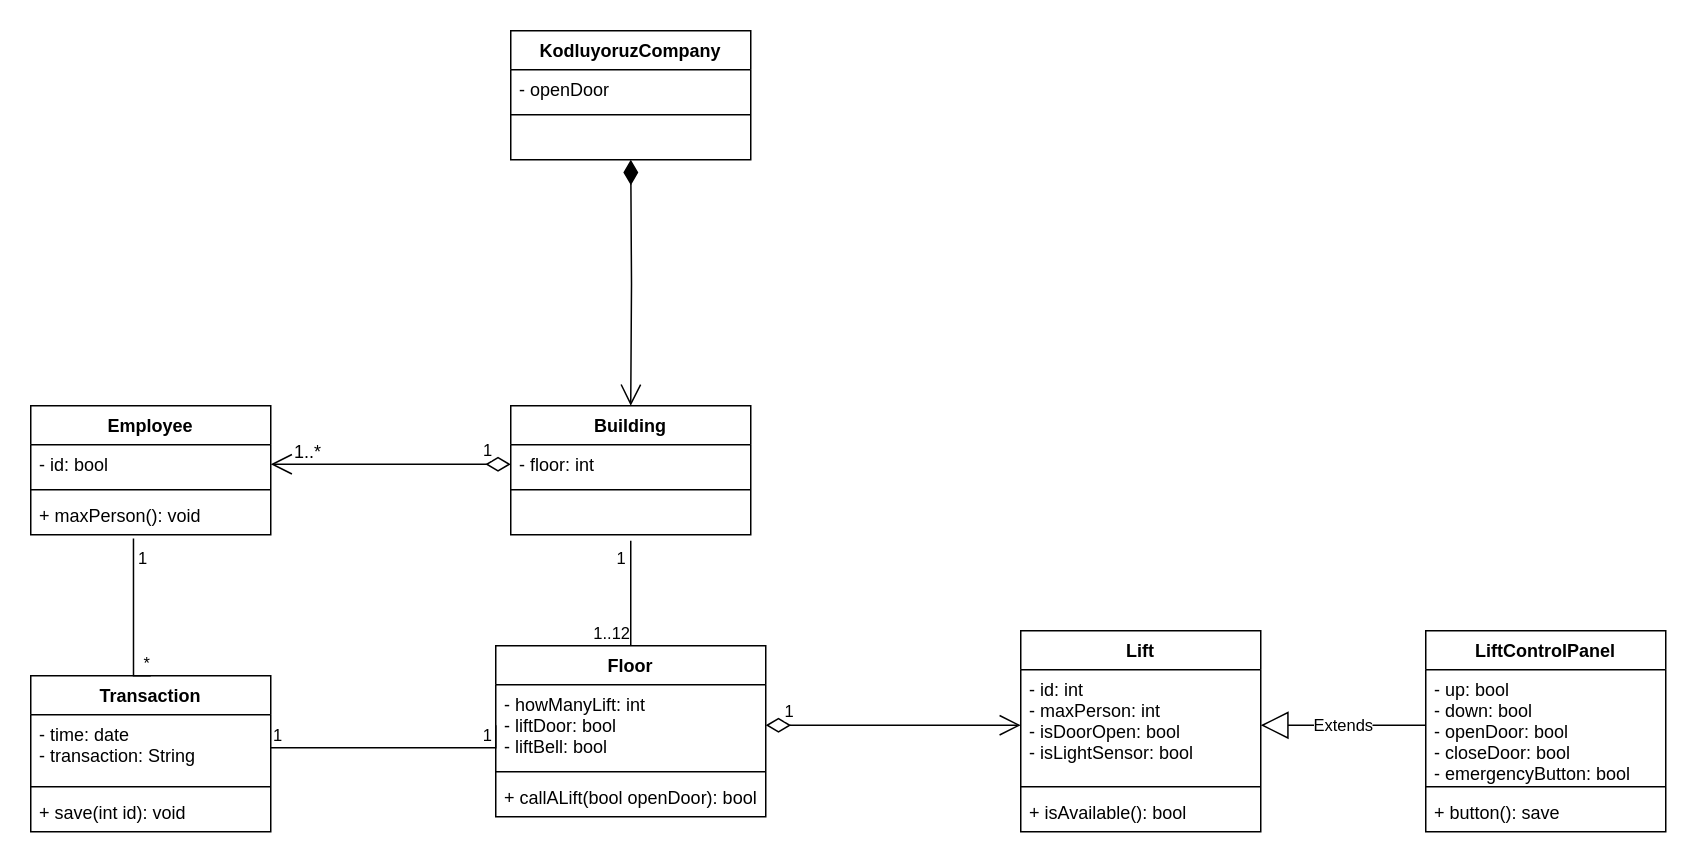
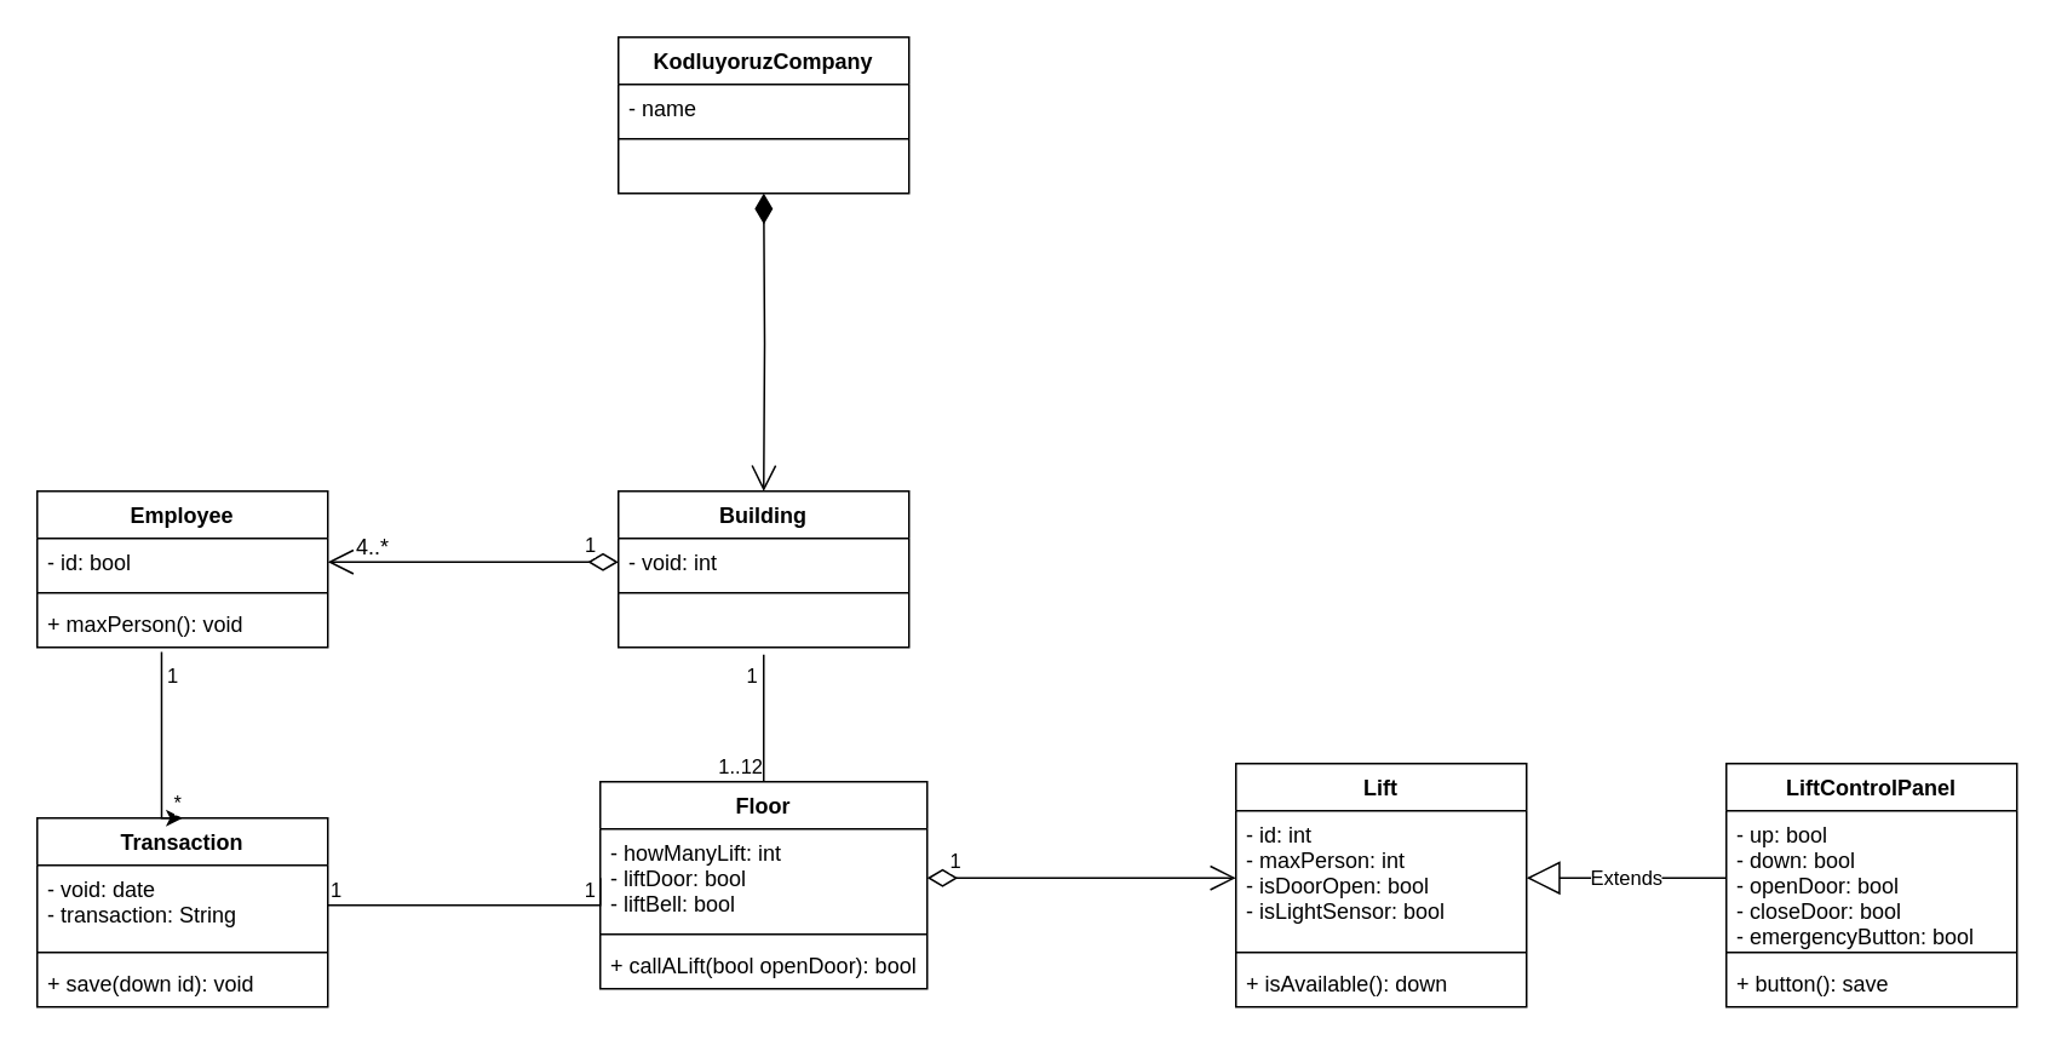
- <mxCell id="3" value="- openDoor" style="text;strokeColor=none;fillColor=none;align=left;verticalAlign=top;spacingLeft=4;spacingRight=4;overflow=hidden;rotatable=0;points=[[0,0.5],[1,0.5]];portConstraint=eastwest;" vertex="1" parent="2"><mxGeometry y="26" width="160" height="26" as="geometry" /></mxCell>
+ <mxCell id="3" value="- name" style="text;strokeColor=none;fillColor=none;align=left;verticalAlign=top;spacingLeft=4;spacingRight=4;overflow=hidden;rotatable=0;points=[[0,0.5],[1,0.5]];portConstraint=eastwest;" vertex="1" parent="2"><mxGeometry y="26" width="160" height="26" as="geometry" /></mxCell>
- <mxCell id="16" value="1..*" style="text;strokeColor=none;fillColor=none;align=left;verticalAlign=top;spacingLeft=4;spacingRight=4;overflow=hidden;rotatable=0;points=[[0,0.5],[1,0.5]];portConstraint=eastwest;" vertex="1" parent="1"><mxGeometry x="190" y="287" width="100" height="26" as="geometry" /></mxCell>
+ <mxCell id="16" value="4..*" style="text;strokeColor=none;fillColor=none;align=left;verticalAlign=top;spacingLeft=4;spacingRight=4;overflow=hidden;rotatable=0;points=[[0,0.5],[1,0.5]];portConstraint=eastwest;" vertex="1" parent="1"><mxGeometry x="190" y="287" width="100" height="26" as="geometry" /></mxCell>
- <mxCell id="8" value="- floor: int" style="text;strokeColor=none;fillColor=none;align=left;verticalAlign=top;spacingLeft=4;spacingRight=4;overflow=hidden;rotatable=0;points=[[0,0.5],[1,0.5]];portConstraint=eastwest;" vertex="1" parent="7"><mxGeometry y="26" width="160" height="26" as="geometry" /></mxCell>
+ <mxCell id="8" value="- void: int" style="text;strokeColor=none;fillColor=none;align=left;verticalAlign=top;spacingLeft=4;spacingRight=4;overflow=hidden;rotatable=0;points=[[0,0.5],[1,0.5]];portConstraint=eastwest;" vertex="1" parent="7"><mxGeometry y="26" width="160" height="26" as="geometry" /></mxCell>
- <mxCell id="38" value="" style="endArrow=none;html=1;edgeStyle=orthogonalEdgeStyle;rounded=0;exitX=0.428;exitY=1.096;exitDx=0;exitDy=0;exitPerimeter=0;entryX=0.5;entryY=0;entryDx=0;entryDy=0;" edge="1" parent="1" source="14" target="33"><mxGeometry relative="1" as="geometry"><mxPoint x="340" y="410" as="sourcePoint" /><mxPoint x="500" y="410" as="targetPoint" /><Array as="points"><mxPoint x="89" y="450" /></Array></mxGeometry></mxCell>
+ <mxCell id="38" value="" style="endArrow=classic;html=1;edgeStyle=orthogonalEdgeStyle;rounded=0;exitX=0.428;exitY=1.096;exitDx=0;exitDy=0;exitPerimeter=0;entryX=0.5;entryY=0;entryDx=0;entryDy=0;" edge="1" parent="1" source="14" target="33"><mxGeometry relative="1" as="geometry"><mxPoint x="340" y="410" as="sourcePoint" /><mxPoint x="500" y="410" as="targetPoint" /><Array as="points"><mxPoint x="89" y="450" /></Array></mxGeometry></mxCell>
- <mxCell id="34" value="- time: date&#10;- transaction: String" style="text;strokeColor=none;fillColor=none;align=left;verticalAlign=top;spacingLeft=4;spacingRight=4;overflow=hidden;rotatable=0;points=[[0,0.5],[1,0.5]];portConstraint=eastwest;" vertex="1" parent="33"><mxGeometry y="26" width="160" height="44" as="geometry" /></mxCell>
+ <mxCell id="34" value="- void: date&#10;- transaction: String" style="text;strokeColor=none;fillColor=none;align=left;verticalAlign=top;spacingLeft=4;spacingRight=4;overflow=hidden;rotatable=0;points=[[0,0.5],[1,0.5]];portConstraint=eastwest;" vertex="1" parent="33"><mxGeometry y="26" width="160" height="44" as="geometry" /></mxCell>
- <mxCell id="36" value="+ save(int id): void" style="text;strokeColor=none;fillColor=none;align=left;verticalAlign=top;spacingLeft=4;spacingRight=4;overflow=hidden;rotatable=0;points=[[0,0.5],[1,0.5]];portConstraint=eastwest;" vertex="1" parent="33"><mxGeometry y="78" width="160" height="26" as="geometry" /></mxCell>
+ <mxCell id="36" value="+ save(down id): void" style="text;strokeColor=none;fillColor=none;align=left;verticalAlign=top;spacingLeft=4;spacingRight=4;overflow=hidden;rotatable=0;points=[[0,0.5],[1,0.5]];portConstraint=eastwest;" vertex="1" parent="33"><mxGeometry y="78" width="160" height="26" as="geometry" /></mxCell>
- <mxCell id="20" value="+ isAvailable(): bool" style="text;strokeColor=none;fillColor=none;align=left;verticalAlign=top;spacingLeft=4;spacingRight=4;overflow=hidden;rotatable=0;points=[[0,0.5],[1,0.5]];portConstraint=eastwest;" vertex="1" parent="17"><mxGeometry y="108" width="160" height="26" as="geometry" /></mxCell>
+ <mxCell id="20" value="+ isAvailable(): down" style="text;strokeColor=none;fillColor=none;align=left;verticalAlign=top;spacingLeft=4;spacingRight=4;overflow=hidden;rotatable=0;points=[[0,0.5],[1,0.5]];portConstraint=eastwest;" vertex="1" parent="17"><mxGeometry y="108" width="160" height="26" as="geometry" /></mxCell>
